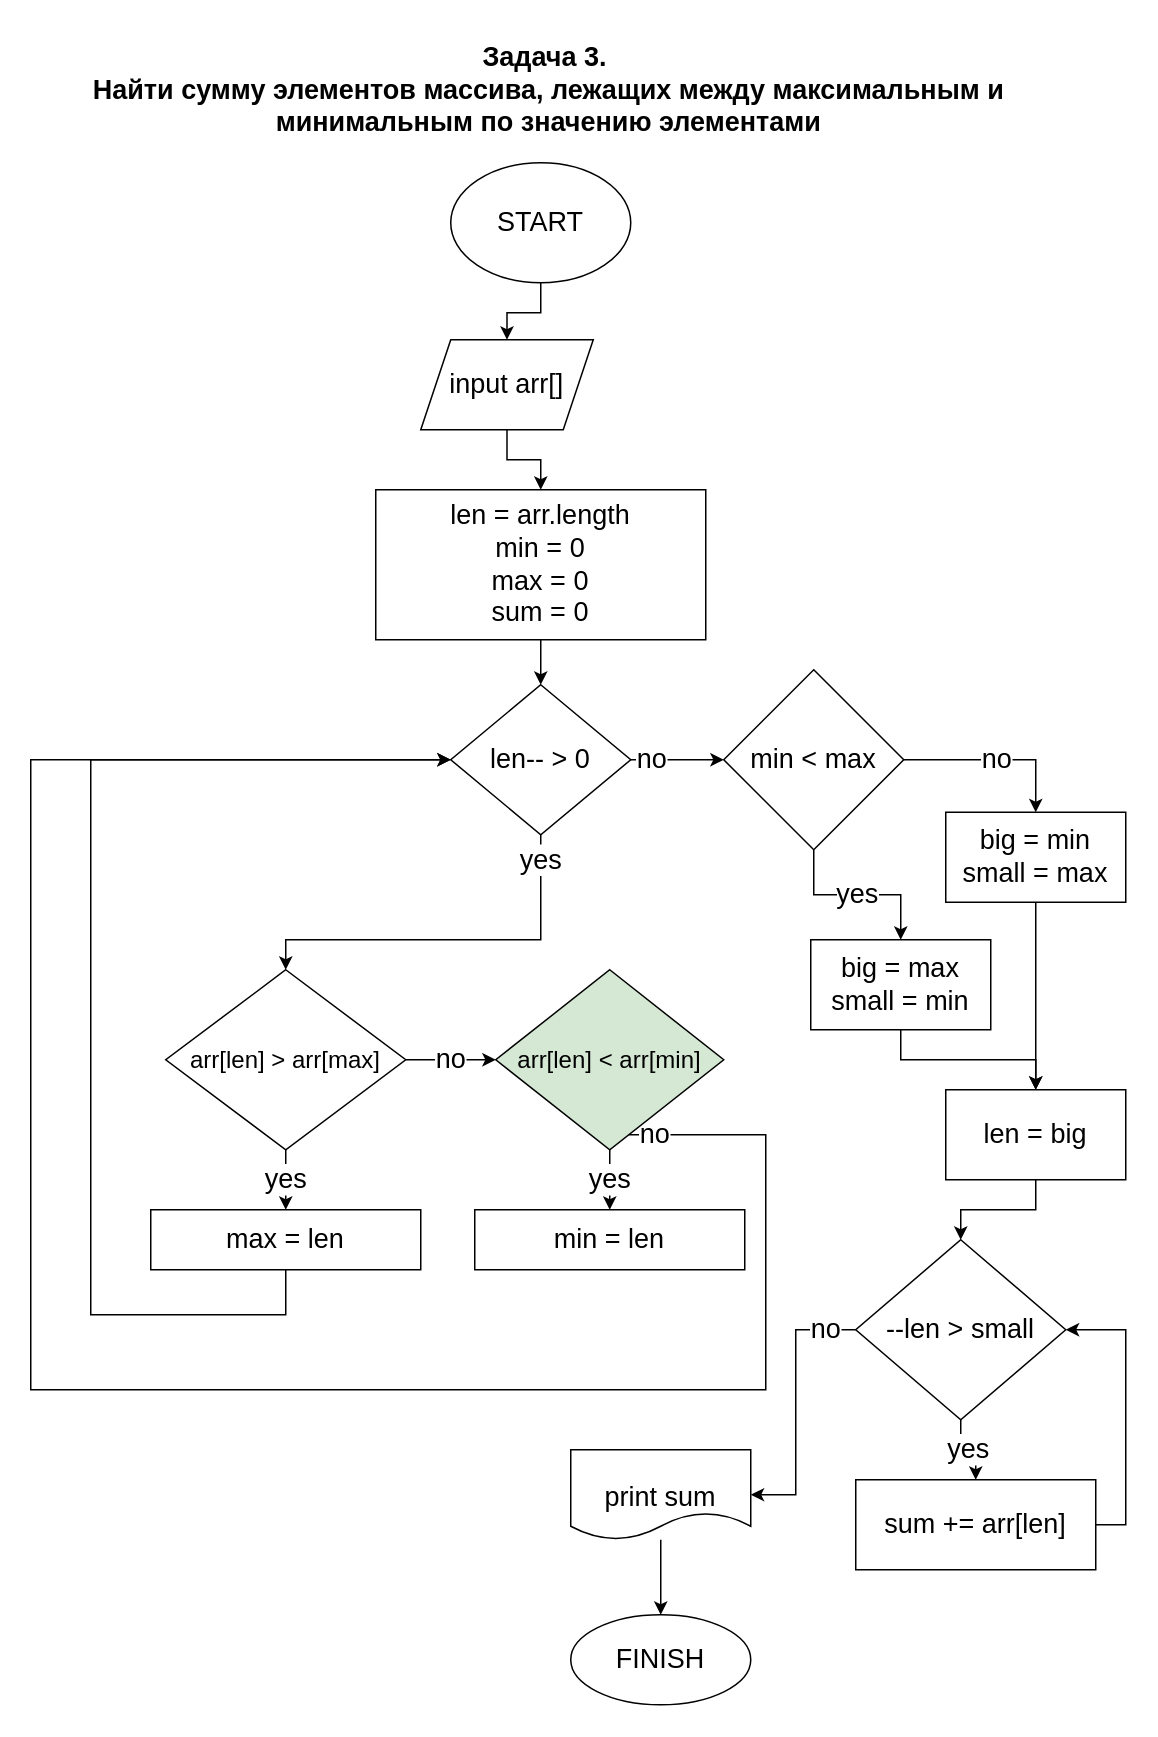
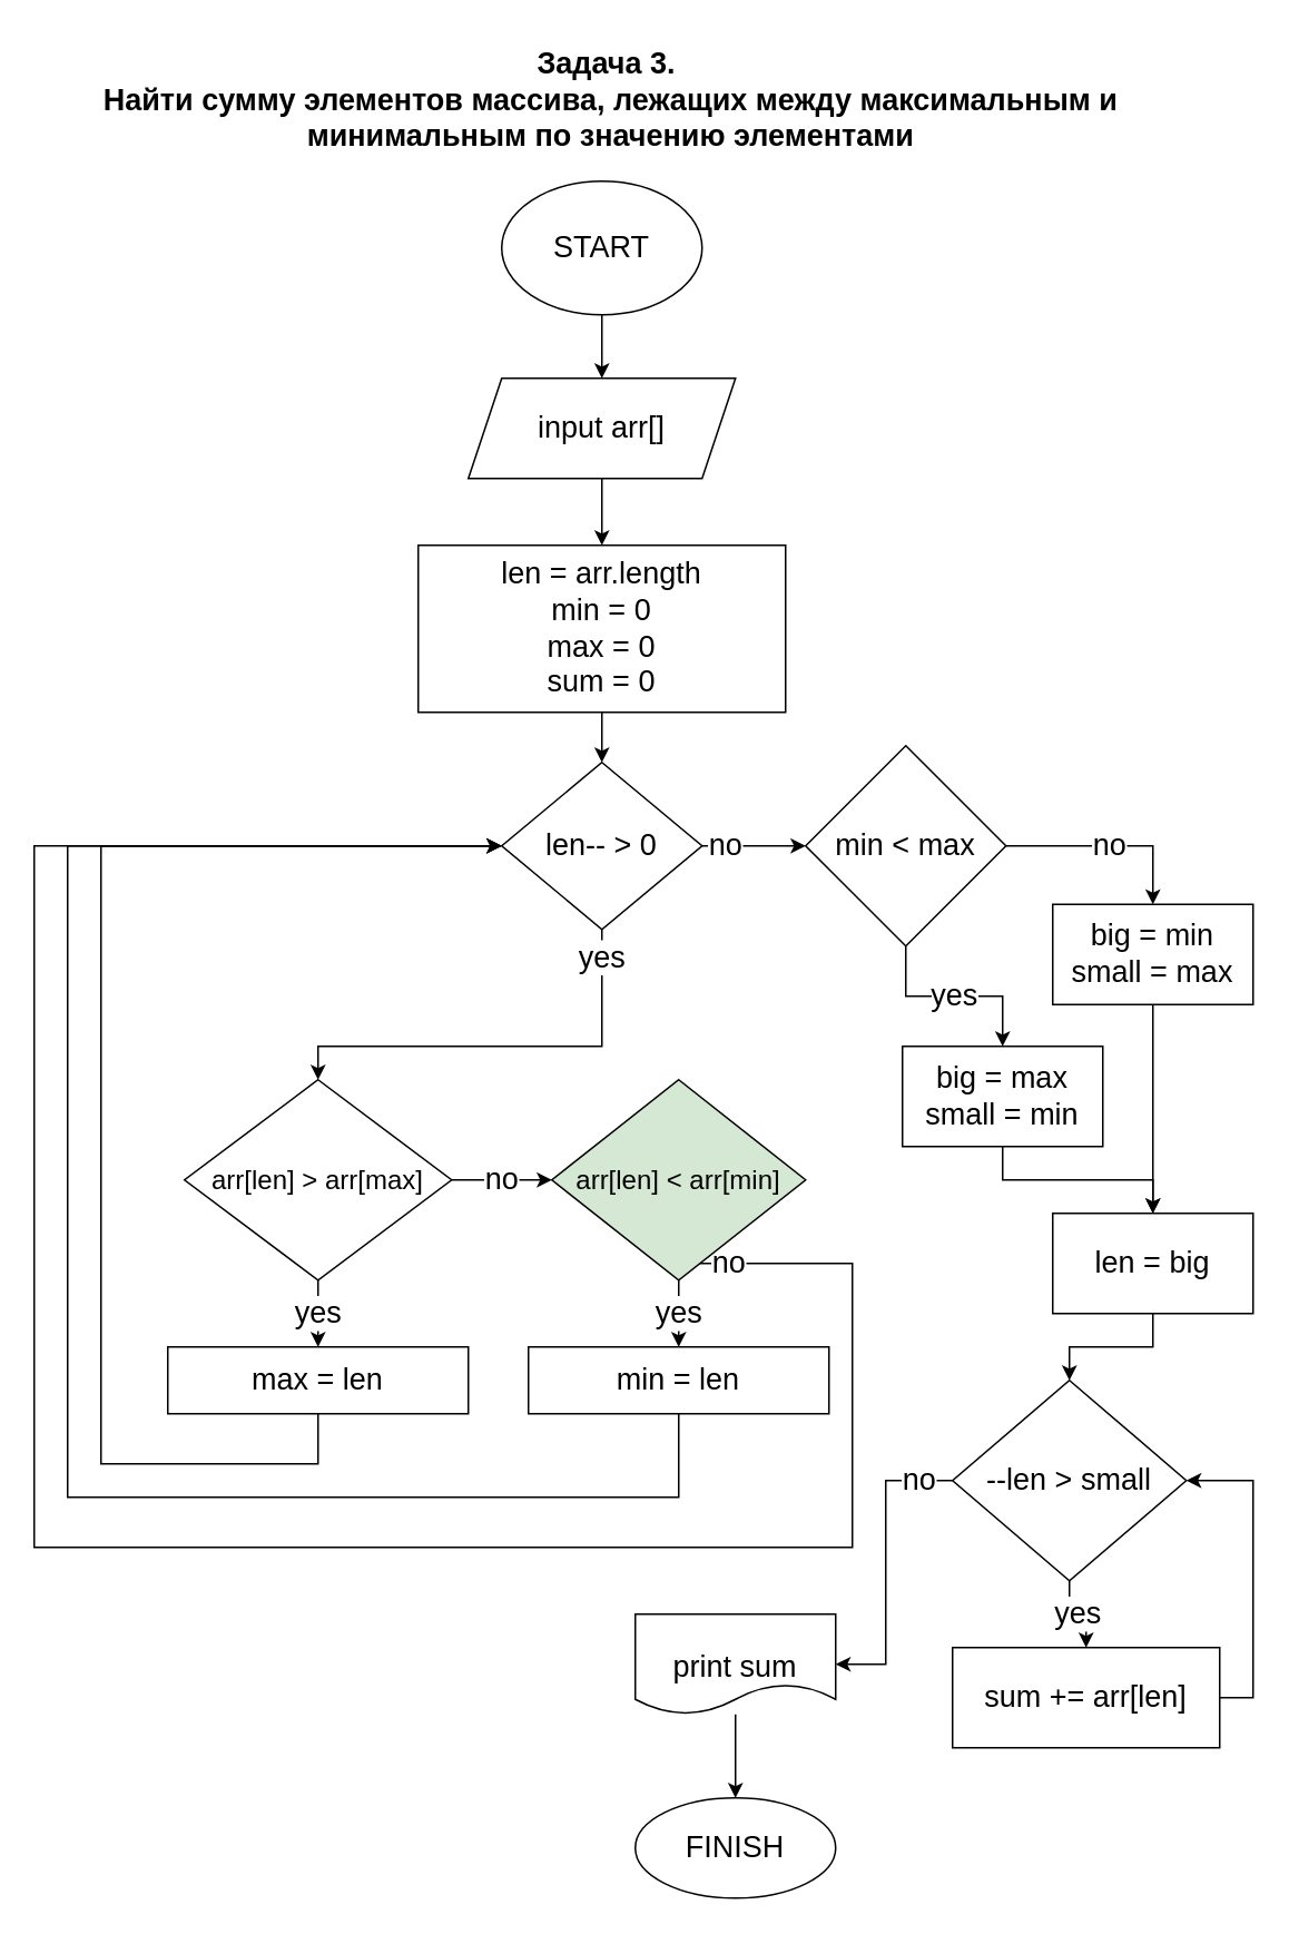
- <mxCell id="6" value="input arr[]" style="shape=parallelogram;perimeter=parallelogramPerimeter;whiteSpace=wrap;html=1;fixedSize=1;fontSize=18;" parent="1" vertex="1"><mxGeometry x="280" y="226" width="115" height="60" as="geometry" /></mxCell>
+ <mxCell id="6" value="input arr[]" style="shape=parallelogram;perimeter=parallelogramPerimeter;whiteSpace=wrap;html=1;fixedSize=1;fontSize=18;" parent="1" vertex="1"><mxGeometry x="280" y="226" width="160" height="60" as="geometry" /></mxCell>
+ <mxCell id="23" style="edgeStyle=orthogonalEdgeStyle;rounded=0;orthogonalLoop=1;jettySize=auto;html=1;entryX=0;entryY=0.5;entryDx=0;entryDy=0;" edge="1" parent="1" source="24" target="11"><mxGeometry relative="1" as="geometry"><Array as="points"><mxPoint x="406" y="896" /><mxPoint x="40" y="896" /><mxPoint x="40" y="506" /></Array></mxGeometry></mxCell>
